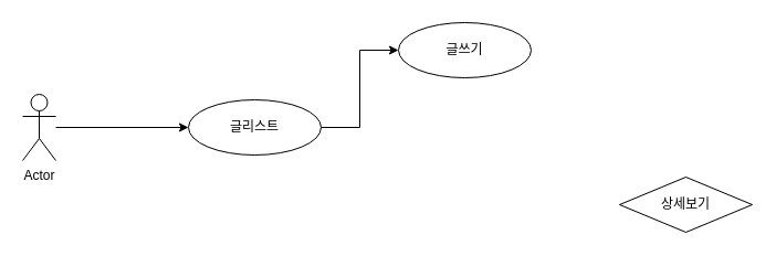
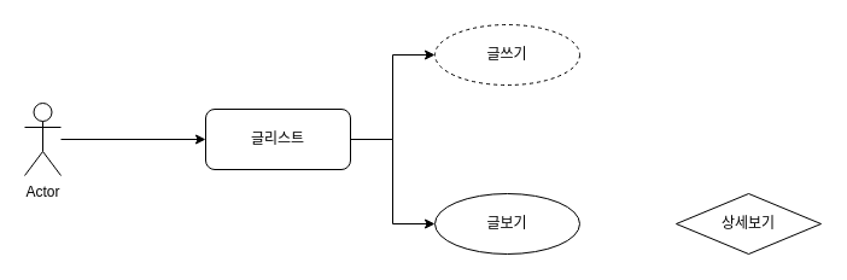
- <mxCell id="8" value="글쓰기" style="ellipse;whiteSpace=wrap;html=1;" vertex="1" parent="1"><mxGeometry x="360" y="20" width="120" height="50" as="geometry" /></mxCell>
+ <mxCell id="8" value="글쓰기" style="ellipse;whiteSpace=wrap;html=1;dashed=1;" vertex="1" parent="1"><mxGeometry x="360" y="20" width="120" height="50" as="geometry" /></mxCell>
- <mxCell id="6" value="글리스트" style="ellipse;whiteSpace=wrap;html=1;" vertex="1" parent="1"><mxGeometry x="170" y="90" width="120" height="50" as="geometry" /></mxCell>
+ <mxCell id="6" value="글리스트" style="whiteSpace=wrap;html=1;rounded=1;" vertex="1" parent="1"><mxGeometry x="170" y="90" width="120" height="50" as="geometry" /></mxCell>
+ <mxCell id="5" style="edgeStyle=orthogonalEdgeStyle;rounded=0;orthogonalLoop=1;jettySize=auto;html=1;entryX=0;entryY=0.5;entryDx=0;entryDy=0;" edge="1" parent="1" source="6" target="7"><mxGeometry relative="1" as="geometry" /></mxCell>
+ <mxCell id="7" value="글보기" style="ellipse;whiteSpace=wrap;html=1;" vertex="1" parent="1"><mxGeometry x="360" y="160" width="120" height="50" as="geometry" /></mxCell>
